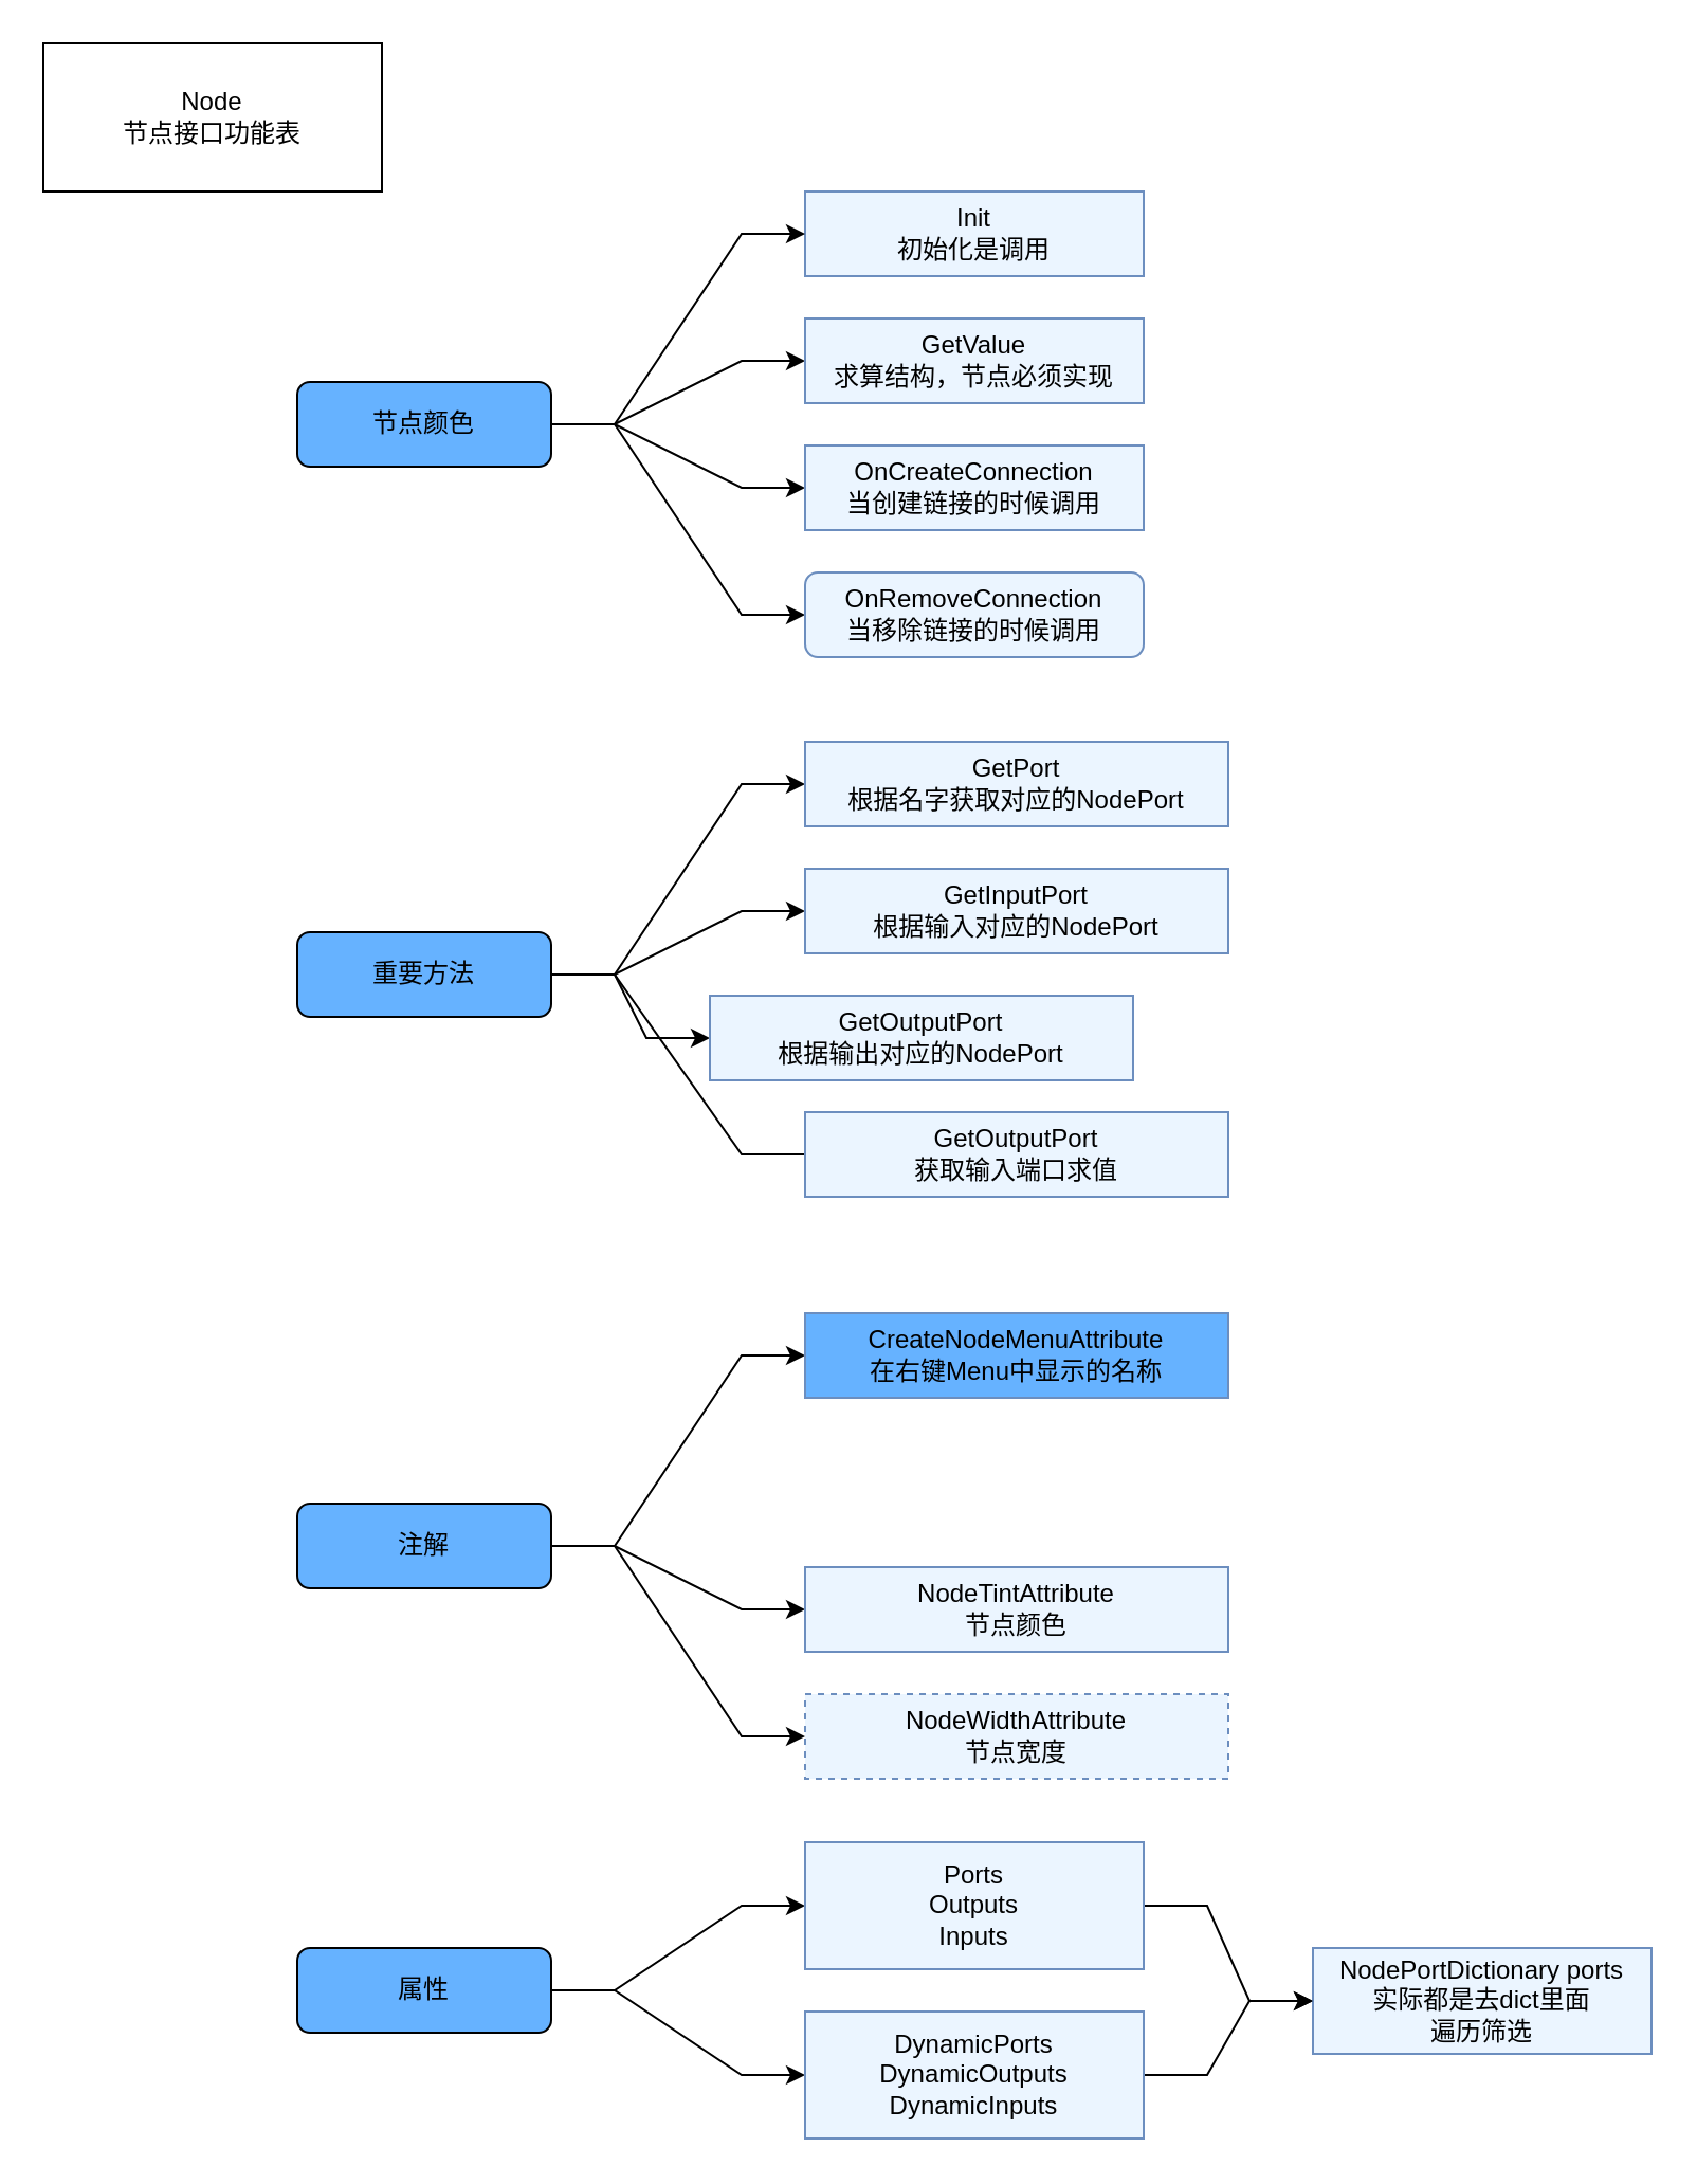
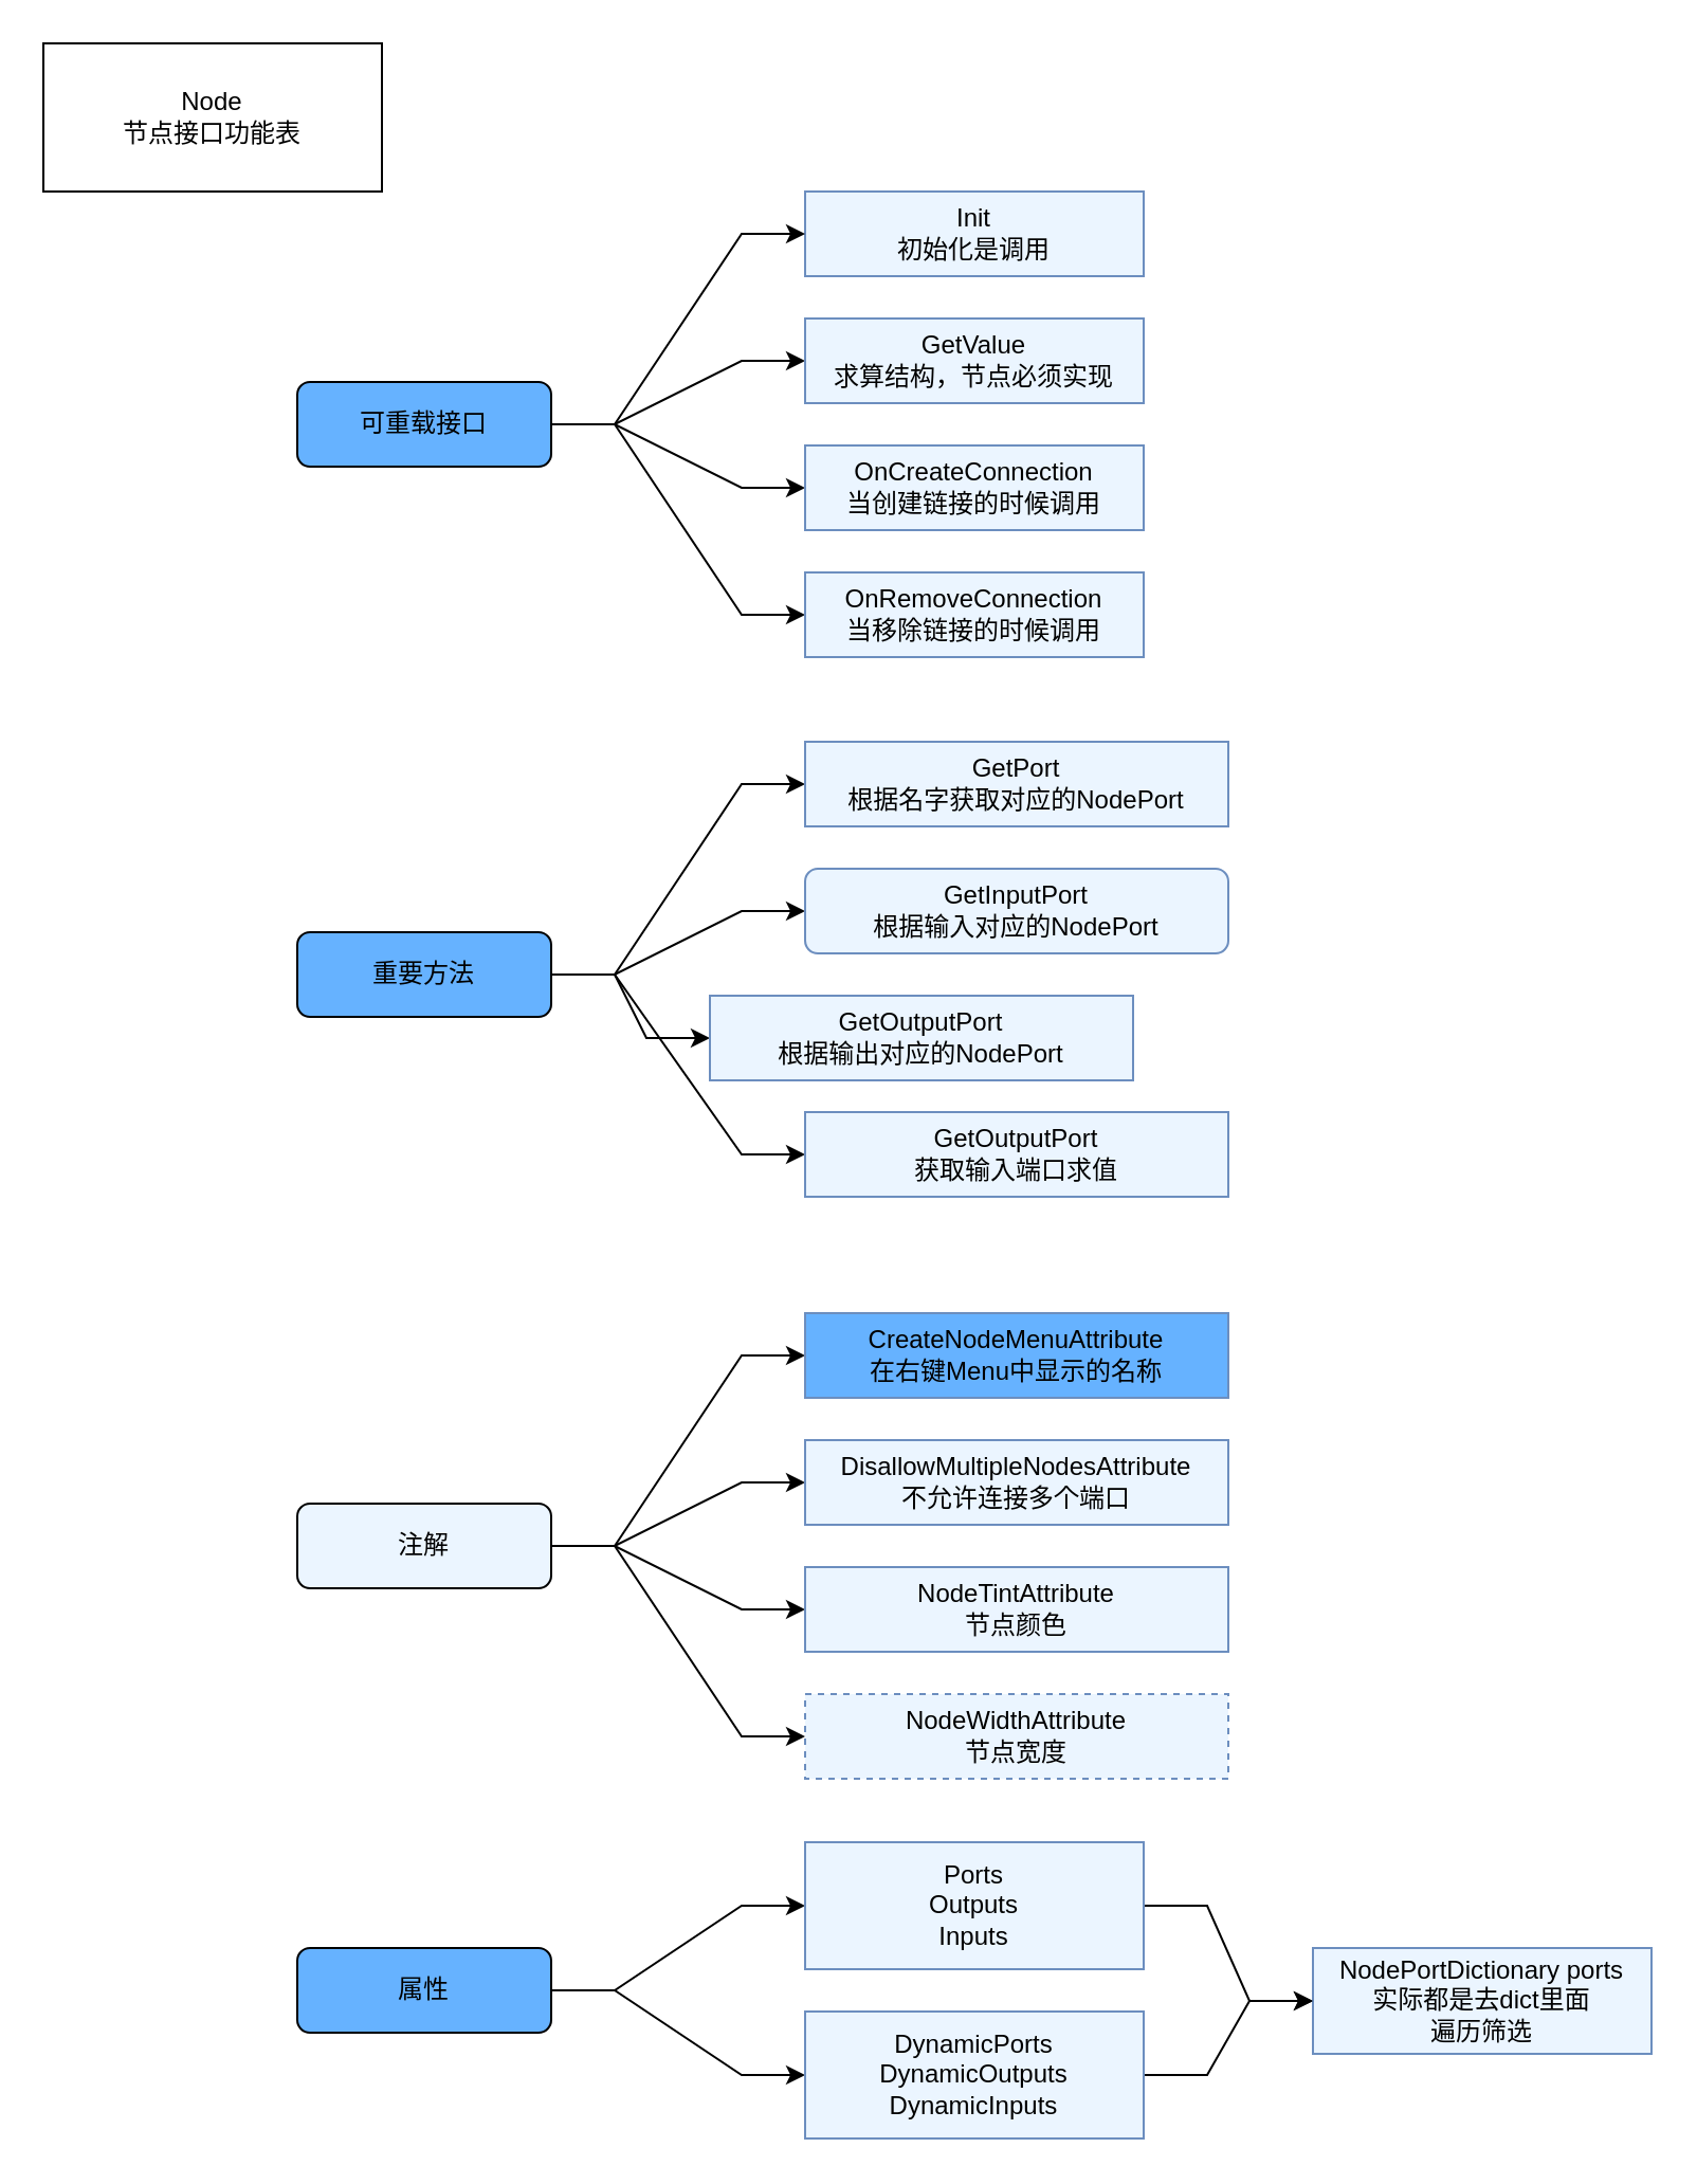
- <mxCell id="8" value="&lt;span&gt;节点颜色&lt;/span&gt;" style="rounded=1;whiteSpace=wrap;html=1;fillColor=#66B2FF;" vertex="1" parent="1"><mxGeometry x="140" y="180" width="120" height="40" as="geometry" /></mxCell>
+ <mxCell id="8" value="&lt;span&gt;可重载接口&lt;/span&gt;" style="rounded=1;whiteSpace=wrap;html=1;fillColor=#66B2FF;" vertex="1" parent="1"><mxGeometry x="140" y="180" width="120" height="40" as="geometry" /></mxCell>
- <mxCell id="11" value="OnRemoveConnection&lt;br&gt;当移除链接的时候调用" style="whiteSpace=wrap;html=1;fillColor=#EBF5FF;strokeColor=#6c8ebf;rounded=1;" vertex="1" parent="1"><mxGeometry x="380" y="270" width="160" height="40" as="geometry" /></mxCell>
+ <mxCell id="11" value="OnRemoveConnection&lt;br&gt;当移除链接的时候调用" style="rounded=0;whiteSpace=wrap;html=1;fillColor=#EBF5FF;strokeColor=#6c8ebf;" vertex="1" parent="1"><mxGeometry x="380" y="270" width="160" height="40" as="geometry" /></mxCell>
- <mxCell id="18" value="GetInputPort&lt;br&gt;根据输入对应的NodePort" style="rounded=0;whiteSpace=wrap;html=1;fillColor=#EBF5FF;strokeColor=#6c8ebf;" vertex="1" parent="1"><mxGeometry x="380" y="410" width="200" height="40" as="geometry" /></mxCell>
+ <mxCell id="18" value="GetInputPort&lt;br&gt;根据输入对应的NodePort" style="whiteSpace=wrap;html=1;fillColor=#EBF5FF;strokeColor=#6c8ebf;rounded=1;" vertex="1" parent="1"><mxGeometry x="380" y="410" width="200" height="40" as="geometry" /></mxCell>
- <mxCell id="15" style="edgeStyle=entityRelationEdgeStyle;rounded=0;orthogonalLoop=1;jettySize=auto;html=1;endArrow=none;" edge="1" parent="1" source="16" target="20"><mxGeometry relative="1" as="geometry" /></mxCell>
+ <mxCell id="15" style="edgeStyle=entityRelationEdgeStyle;rounded=0;orthogonalLoop=1;jettySize=auto;html=1;" edge="1" parent="1" source="16" target="20"><mxGeometry relative="1" as="geometry" /></mxCell>
+ <mxCell id="27" value="DisallowMultipleNodesAttribute&lt;br&gt;不允许连接多个端口" style="rounded=0;whiteSpace=wrap;html=1;fillColor=#EBF5FF;strokeColor=#6c8ebf;" vertex="1" parent="1"><mxGeometry x="380" y="680" width="200" height="40" as="geometry" /></mxCell>
+ <mxCell id="22" style="edgeStyle=entityRelationEdgeStyle;rounded=0;orthogonalLoop=1;jettySize=auto;html=1;" edge="1" parent="1" source="25" target="27"><mxGeometry relative="1" as="geometry" /></mxCell>
- <mxCell id="25" value="注解" style="rounded=1;whiteSpace=wrap;html=1;fillColor=#66B2FF;" vertex="1" parent="1"><mxGeometry x="140" y="710" width="120" height="40" as="geometry" /></mxCell>
+ <mxCell id="25" value="注解" style="rounded=1;whiteSpace=wrap;html=1;fillColor=#ebf5ff;" vertex="1" parent="1"><mxGeometry x="140" y="710" width="120" height="40" as="geometry" /></mxCell>
